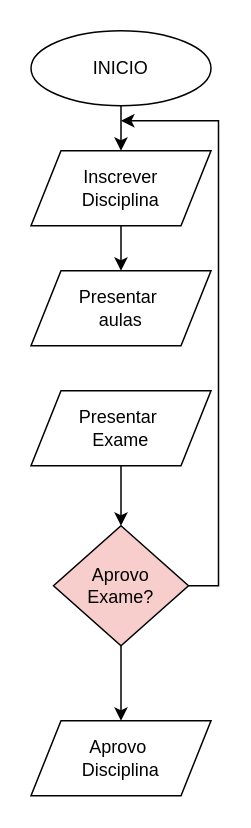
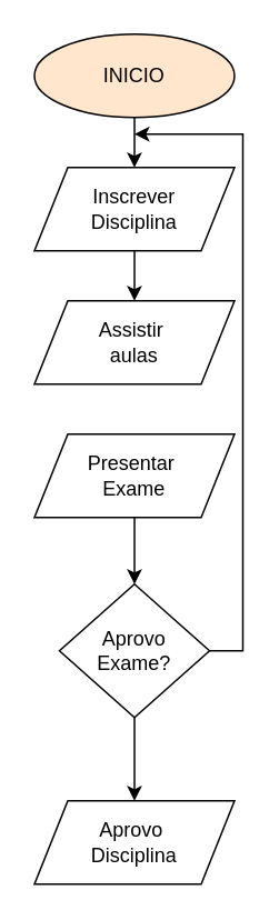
- <mxCell id="3" value="INICIO" style="ellipse;whiteSpace=wrap;html=1;" vertex="1" parent="1"><mxGeometry x="20" y="20" width="120" height="50" as="geometry" /></mxCell>
+ <mxCell id="3" value="INICIO" style="ellipse;whiteSpace=wrap;html=1;fillColor=#ffe6cc;" vertex="1" parent="1"><mxGeometry x="20" y="20" width="120" height="50" as="geometry" /></mxCell>
- <mxCell id="6" value="Presentar&amp;nbsp;&lt;br&gt;aulas" style="shape=parallelogram;perimeter=parallelogramPerimeter;whiteSpace=wrap;html=1;fixedSize=1;" vertex="1" parent="1"><mxGeometry x="20" y="180" width="120" height="50" as="geometry" /></mxCell>
+ <mxCell id="6" value="Assistir&amp;nbsp;&lt;br&gt;aulas" style="shape=parallelogram;perimeter=parallelogramPerimeter;whiteSpace=wrap;html=1;fixedSize=1;" vertex="1" parent="1"><mxGeometry x="20" y="180" width="120" height="50" as="geometry" /></mxCell>
- <mxCell id="11" value="Aprovo&lt;br&gt;Exame?" style="rhombus;whiteSpace=wrap;html=1;fillColor=#f8cecc;" vertex="1" parent="1"><mxGeometry x="35" y="350" width="90" height="80" as="geometry" /></mxCell>
+ <mxCell id="11" value="Aprovo&lt;br&gt;Exame?" style="rhombus;whiteSpace=wrap;html=1;" vertex="1" parent="1"><mxGeometry x="35" y="350" width="90" height="80" as="geometry" /></mxCell>
